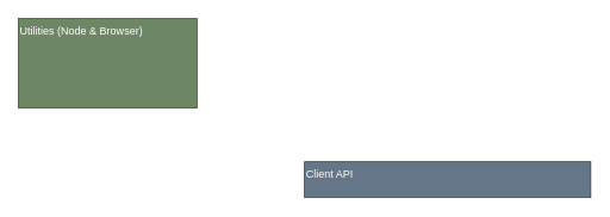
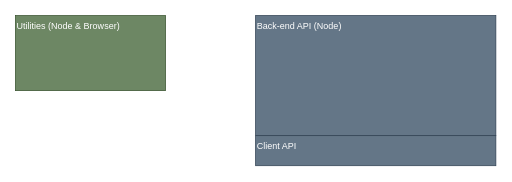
+ <mxCell id="3" value="Back-end API (Node)" style="rounded=0;whiteSpace=wrap;html=1;fillColor=#647687;strokeColor=#314354;fontColor=#ffffff;align=left;verticalAlign=top;" vertex="1" parent="1"><mxGeometry x="340" width="320" height="160" as="geometry" y="20" /></mxCell>
